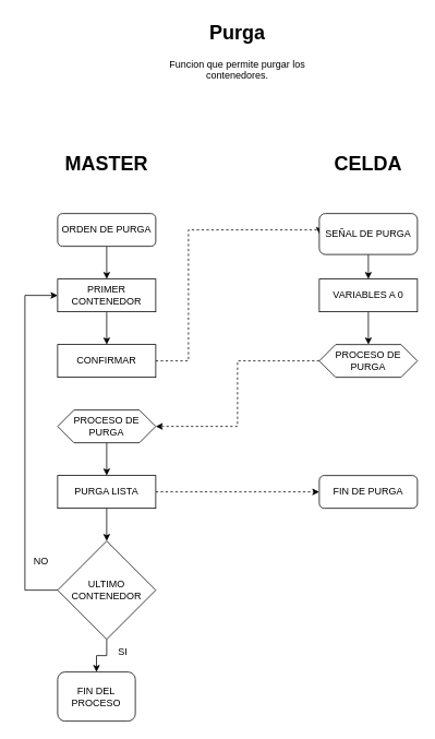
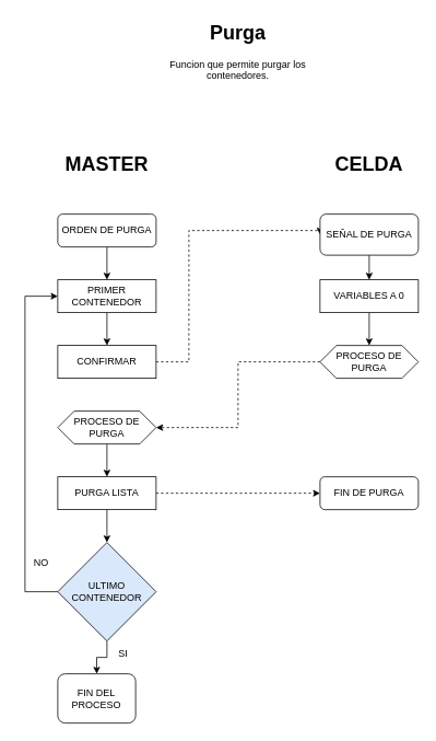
- <mxCell id="23" value="ULTIMO CONTENEDOR" style="rhombus;whiteSpace=wrap;html=1;" vertex="1" parent="1"><mxGeometry x="70" y="660" width="120" height="120" as="geometry" /></mxCell>
+ <mxCell id="23" value="ULTIMO CONTENEDOR" style="rhombus;whiteSpace=wrap;html=1;fillColor=#dae8fc;" vertex="1" parent="1"><mxGeometry x="70" y="660" width="120" height="120" as="geometry" /></mxCell>
